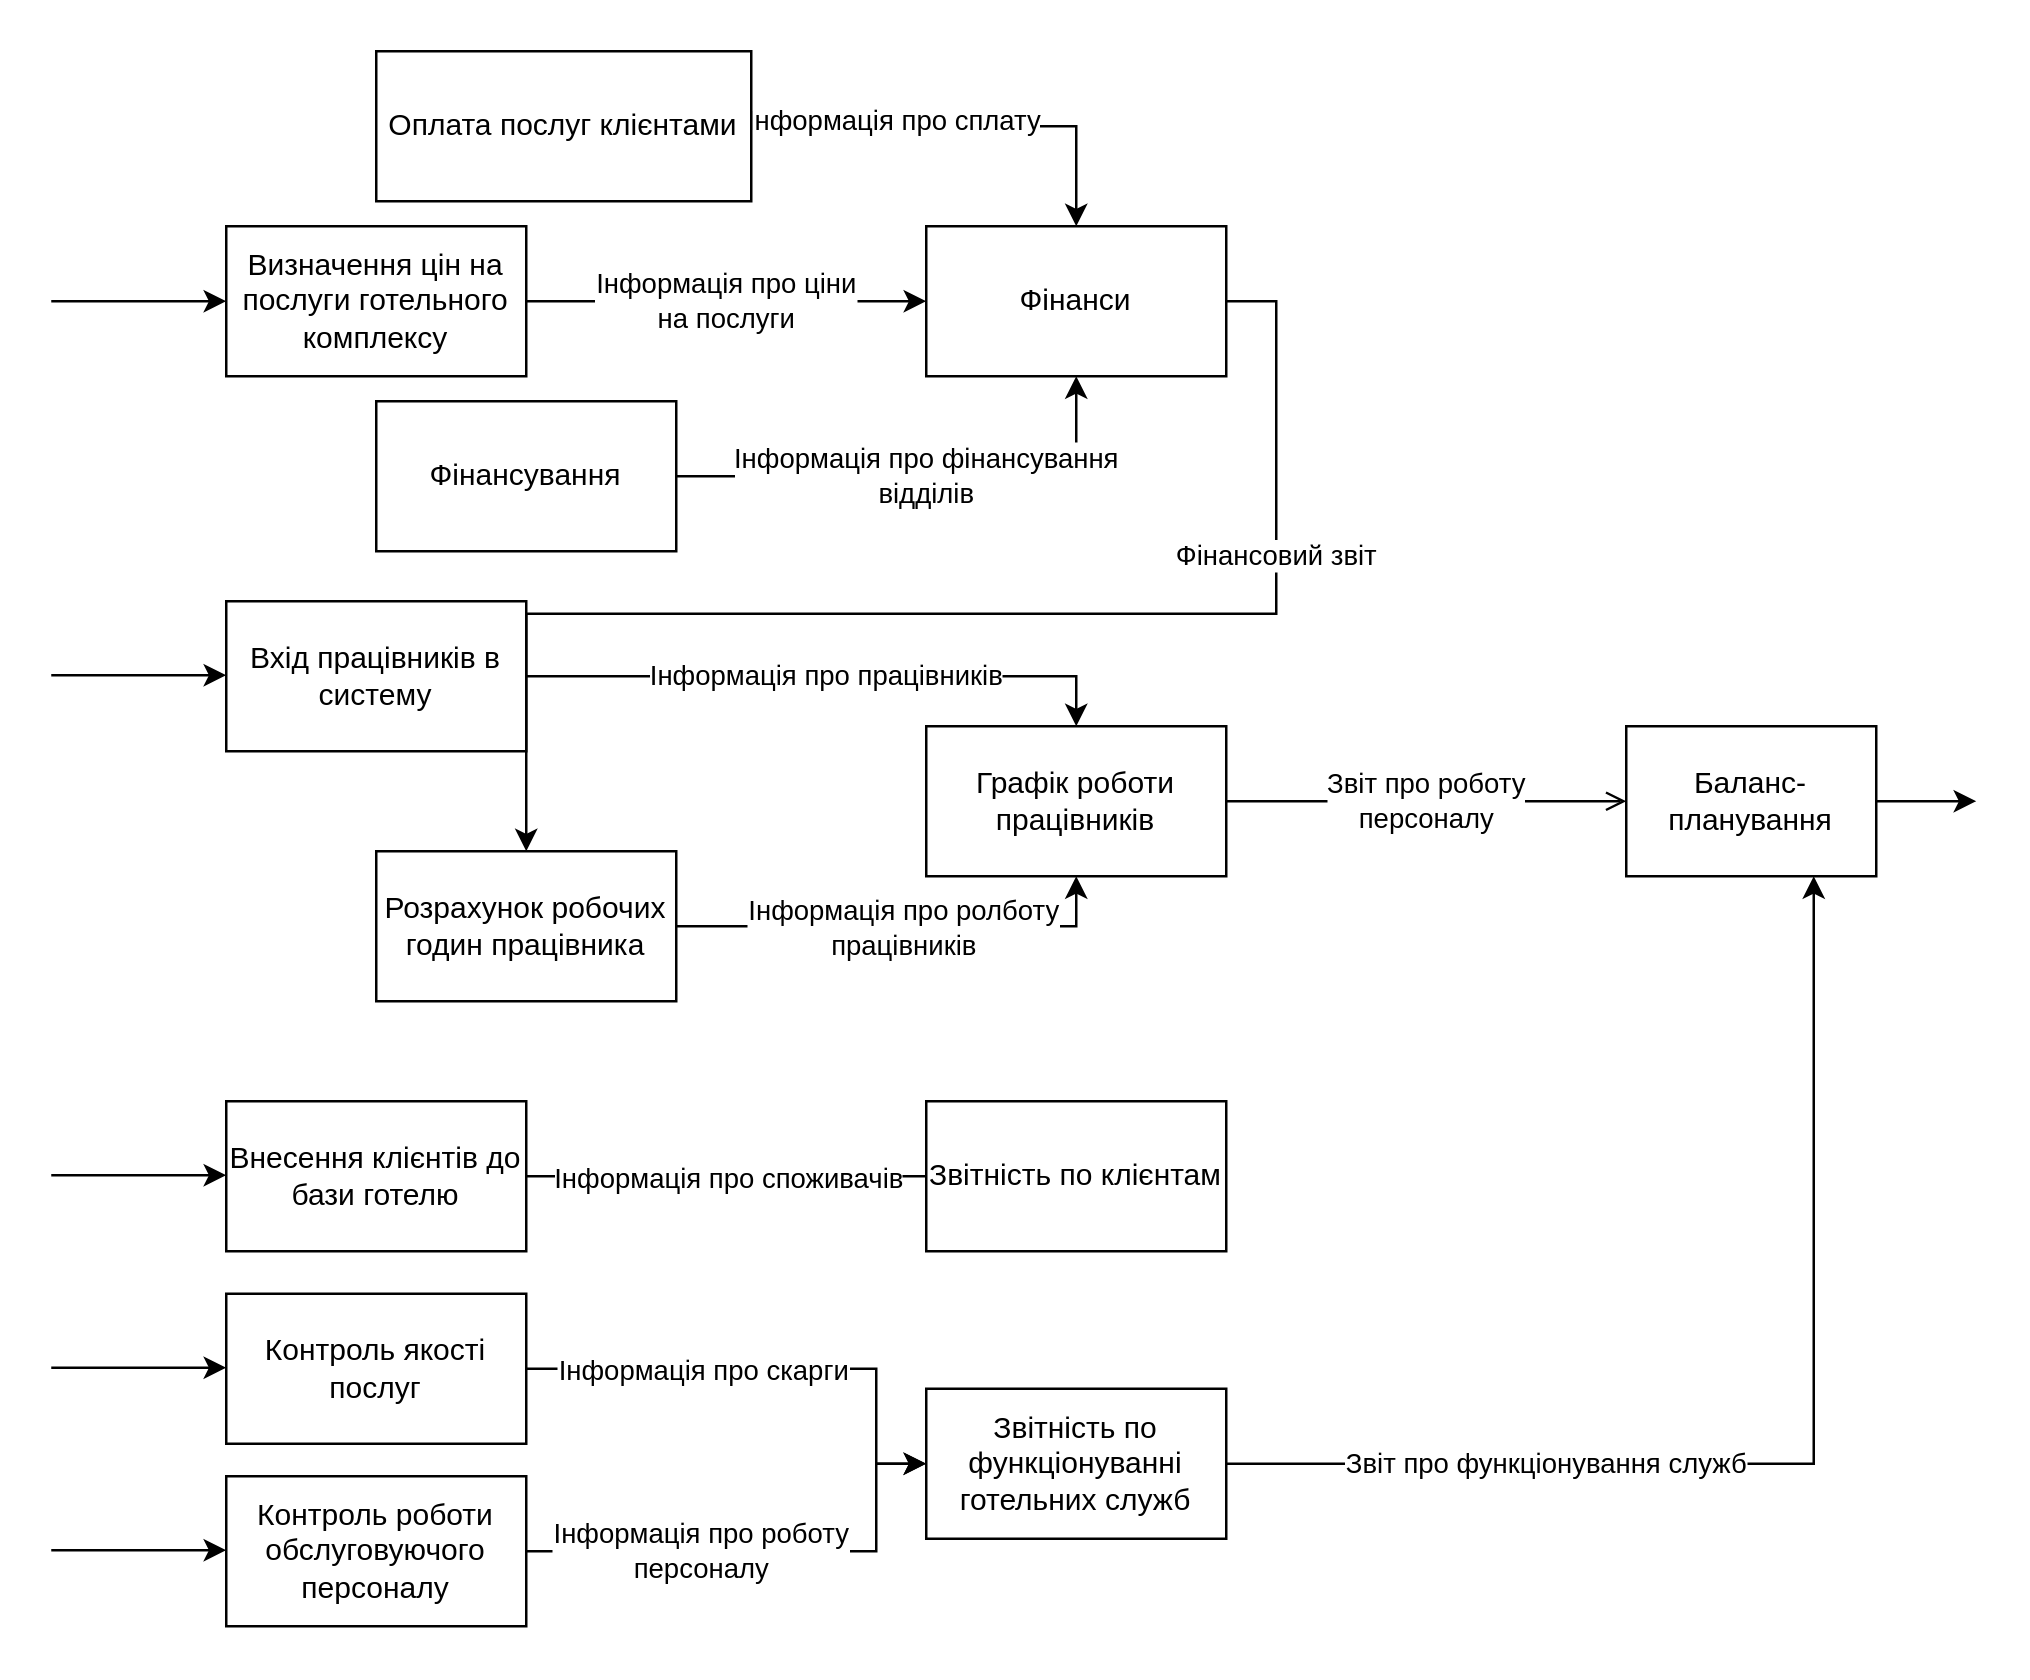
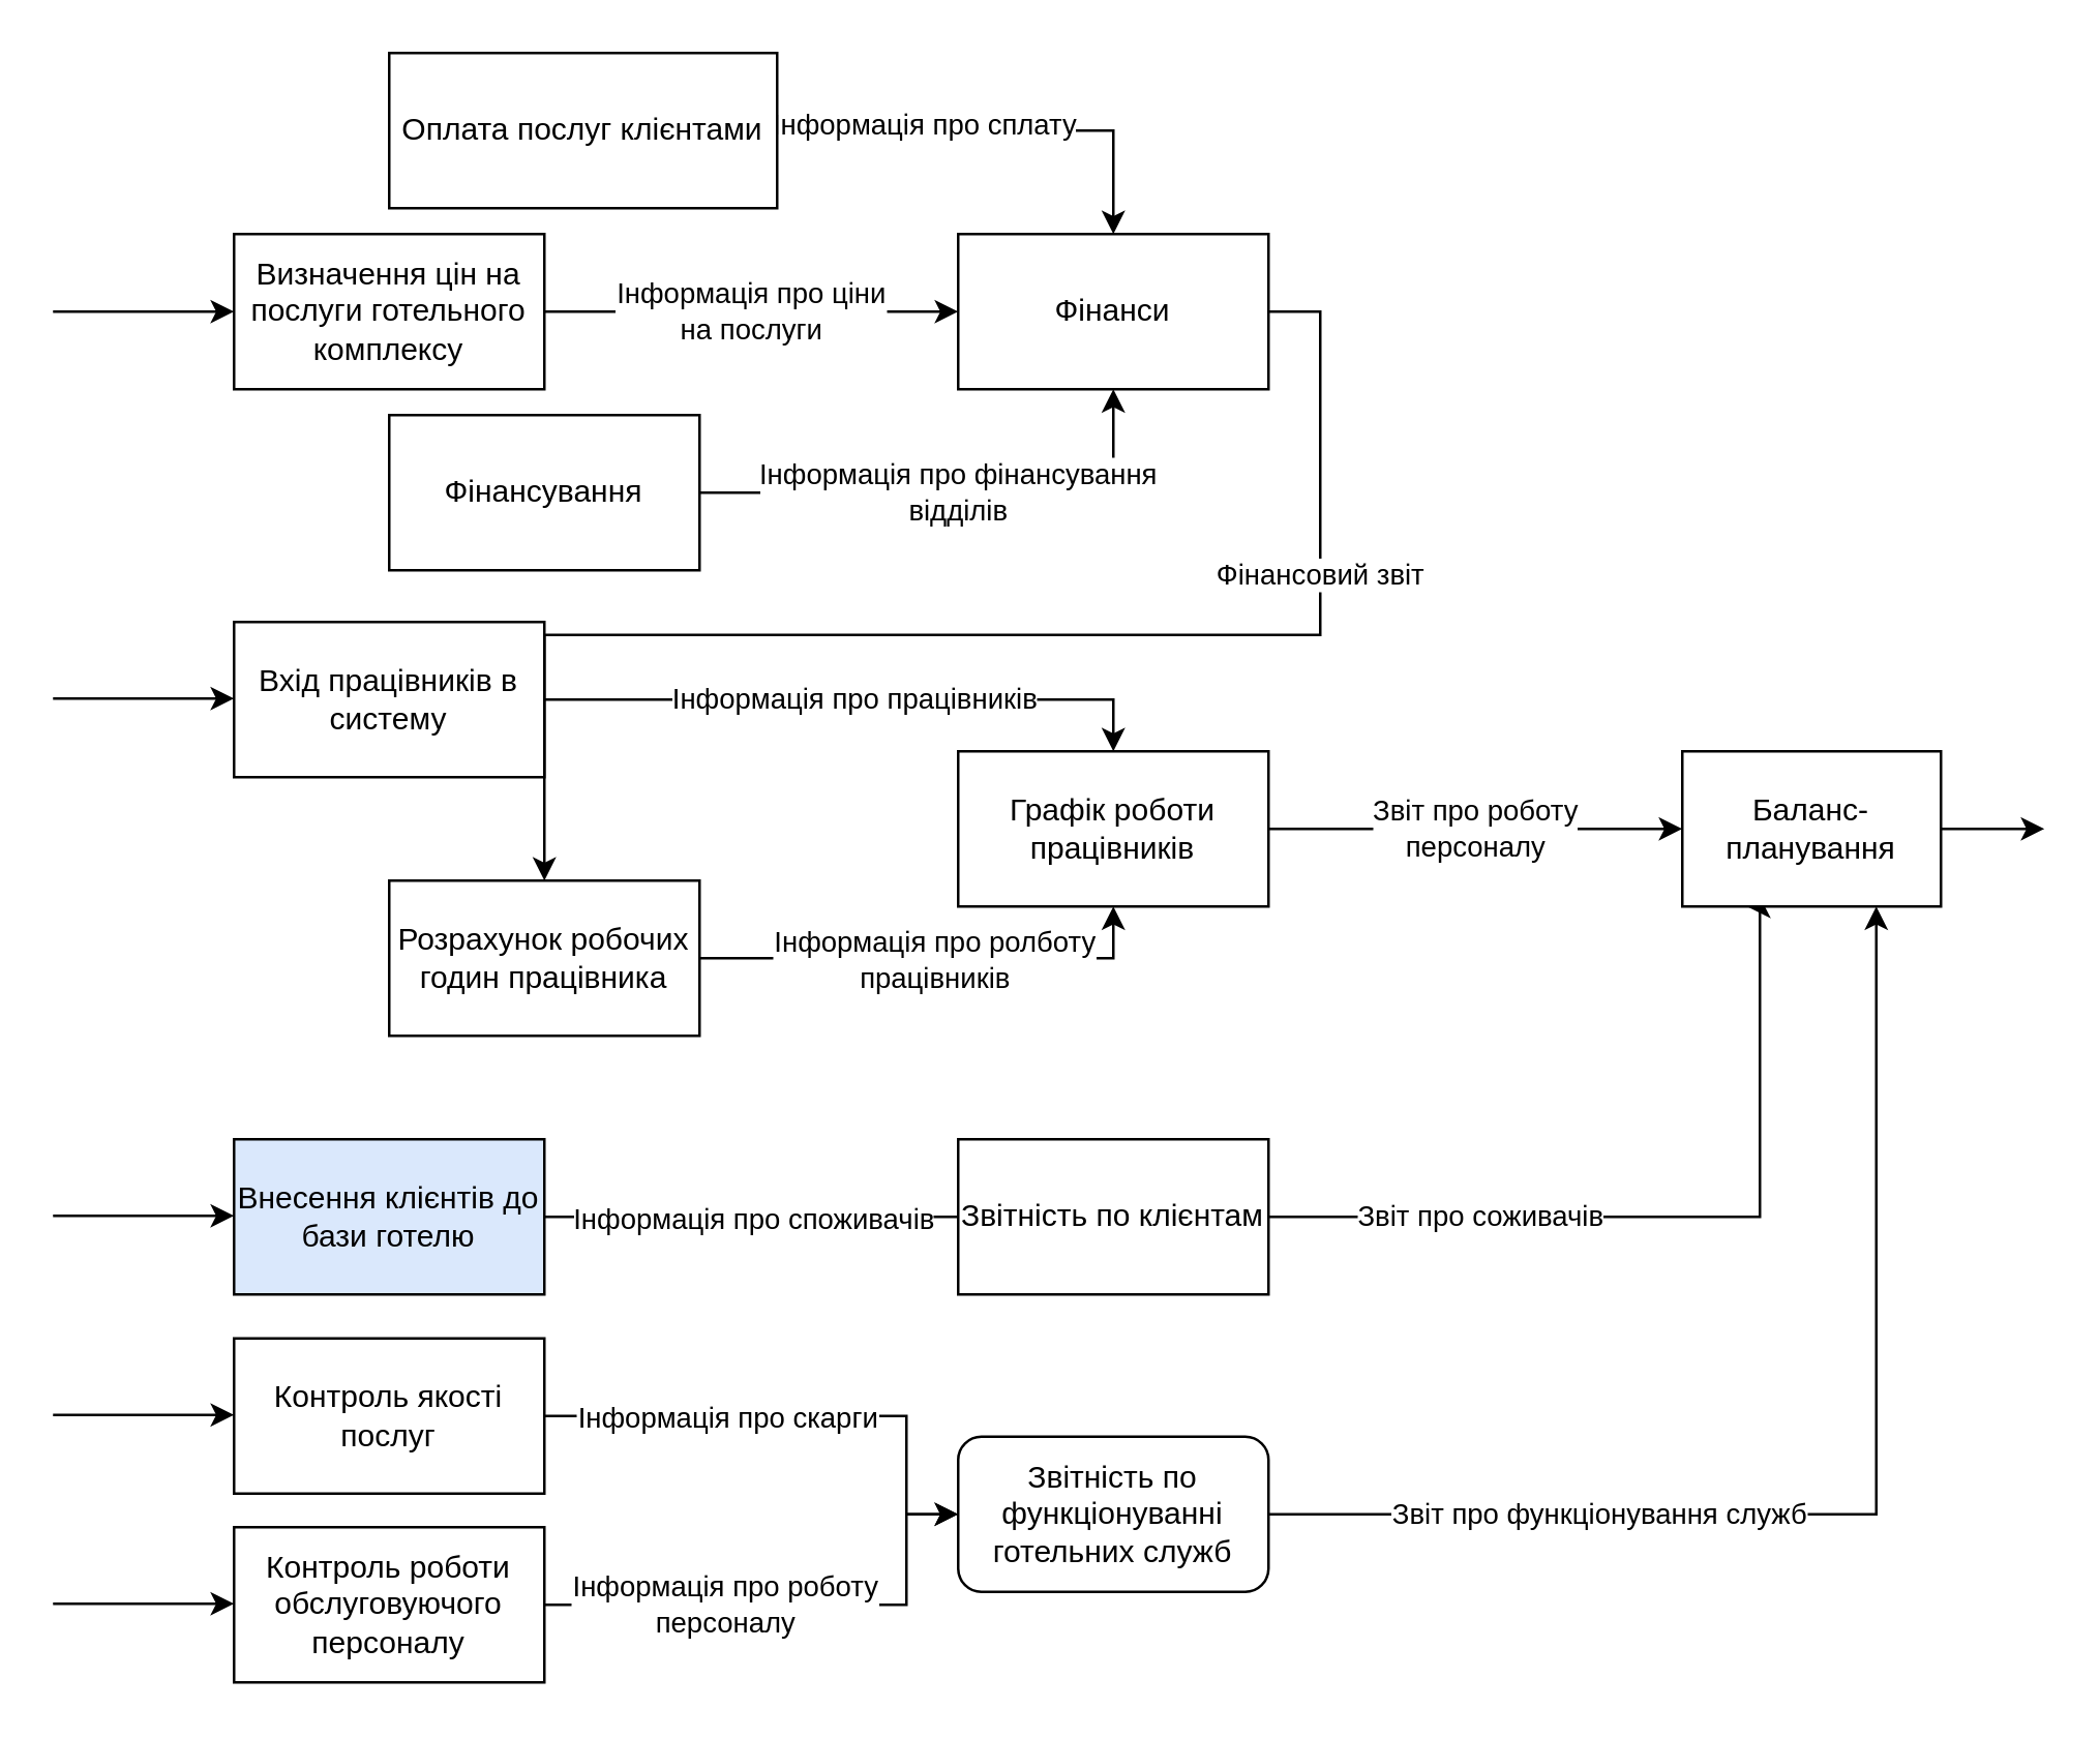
- <mxCell id="24" value="Звіт про роботу&lt;br&gt;персоналу" style="edgeStyle=orthogonalEdgeStyle;rounded=0;orthogonalLoop=1;jettySize=auto;html=1;exitX=1;exitY=0.5;exitDx=0;exitDy=0;entryX=0;entryY=0.5;entryDx=0;entryDy=0;endArrow=open;" edge="1" parent="1" source="25" target="31"><mxGeometry relative="1" as="geometry" /></mxCell>
+ <mxCell id="24" value="Звіт про роботу&lt;br&gt;персоналу" style="edgeStyle=orthogonalEdgeStyle;rounded=0;orthogonalLoop=1;jettySize=auto;html=1;exitX=1;exitY=0.5;exitDx=0;exitDy=0;entryX=0;entryY=0.5;entryDx=0;entryDy=0;" edge="1" parent="1" source="25" target="31"><mxGeometry relative="1" as="geometry" /></mxCell>
+ <mxCell id="26" value="Звіт про соживачів" style="edgeStyle=orthogonalEdgeStyle;rounded=0;orthogonalLoop=1;jettySize=auto;html=1;exitX=1;exitY=0.5;exitDx=0;exitDy=0;entryX=0.25;entryY=1;entryDx=0;entryDy=0;" edge="1" parent="1" source="27" target="31"><mxGeometry x="-0.478" relative="1" as="geometry"><Array as="points"><mxPoint x="680" y="470" /></Array><mxPoint as="offset" /></mxGeometry></mxCell>
- <mxCell id="8" value="Внесення клієнтів до бази готелю" style="rounded=0;whiteSpace=wrap;html=1;" vertex="1" parent="1"><mxGeometry x="90" y="440" width="120" height="60" as="geometry" /></mxCell>
+ <mxCell id="8" value="Внесення клієнтів до бази готелю" style="rounded=0;whiteSpace=wrap;html=1;fillColor=#dae8fc;" vertex="1" parent="1"><mxGeometry x="90" y="440" width="120" height="60" as="geometry" /></mxCell>
- <mxCell id="29" value="Звітність по функціонуванні готельних служб" style="rounded=0;whiteSpace=wrap;html=1;" vertex="1" parent="1"><mxGeometry x="370" y="555" width="120" height="60" as="geometry" /></mxCell>
+ <mxCell id="29" value="Звітність по функціонуванні готельних служб" style="whiteSpace=wrap;html=1;rounded=1;" vertex="1" parent="1"><mxGeometry x="370" y="555" width="120" height="60" as="geometry" /></mxCell>
